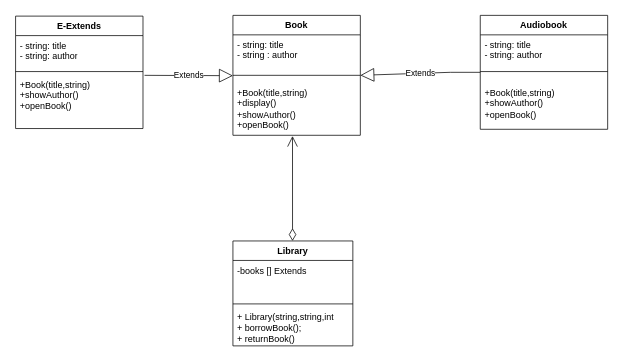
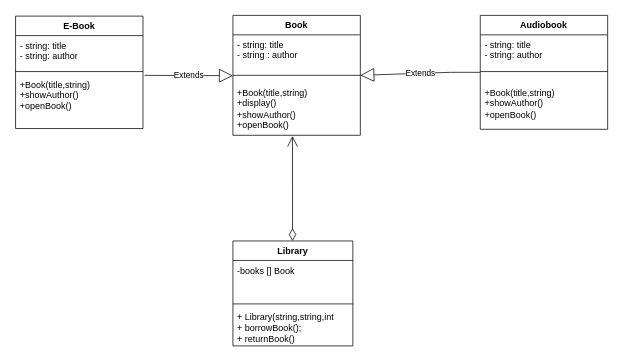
- <mxCell id="6" value="E-Extends" style="swimlane;fontStyle=1;align=center;verticalAlign=top;childLayout=stackLayout;horizontal=1;startSize=26;horizontalStack=0;resizeParent=1;resizeParentMax=0;resizeLast=0;collapsible=1;marginBottom=0;whiteSpace=wrap;html=1;" parent="1" vertex="1"><mxGeometry x="20" y="21" width="170" height="150" as="geometry" /></mxCell>
+ <mxCell id="6" value="E-Book" style="swimlane;fontStyle=1;align=center;verticalAlign=top;childLayout=stackLayout;horizontal=1;startSize=26;horizontalStack=0;resizeParent=1;resizeParentMax=0;resizeLast=0;collapsible=1;marginBottom=0;whiteSpace=wrap;html=1;" parent="1" vertex="1"><mxGeometry x="20" y="21" width="170" height="150" as="geometry" /></mxCell>
- <mxCell id="15" value="-books [] Extends" style="text;strokeColor=none;fillColor=none;align=left;verticalAlign=top;spacingLeft=4;spacingRight=4;overflow=hidden;rotatable=0;points=[[0,0.5],[1,0.5]];portConstraint=eastwest;whiteSpace=wrap;html=1;" parent="14" vertex="1"><mxGeometry y="26" width="160" height="54" as="geometry" /></mxCell>
+ <mxCell id="15" value="-books [] Book" style="text;strokeColor=none;fillColor=none;align=left;verticalAlign=top;spacingLeft=4;spacingRight=4;overflow=hidden;rotatable=0;points=[[0,0.5],[1,0.5]];portConstraint=eastwest;whiteSpace=wrap;html=1;" parent="14" vertex="1"><mxGeometry y="26" width="160" height="54" as="geometry" /></mxCell>
